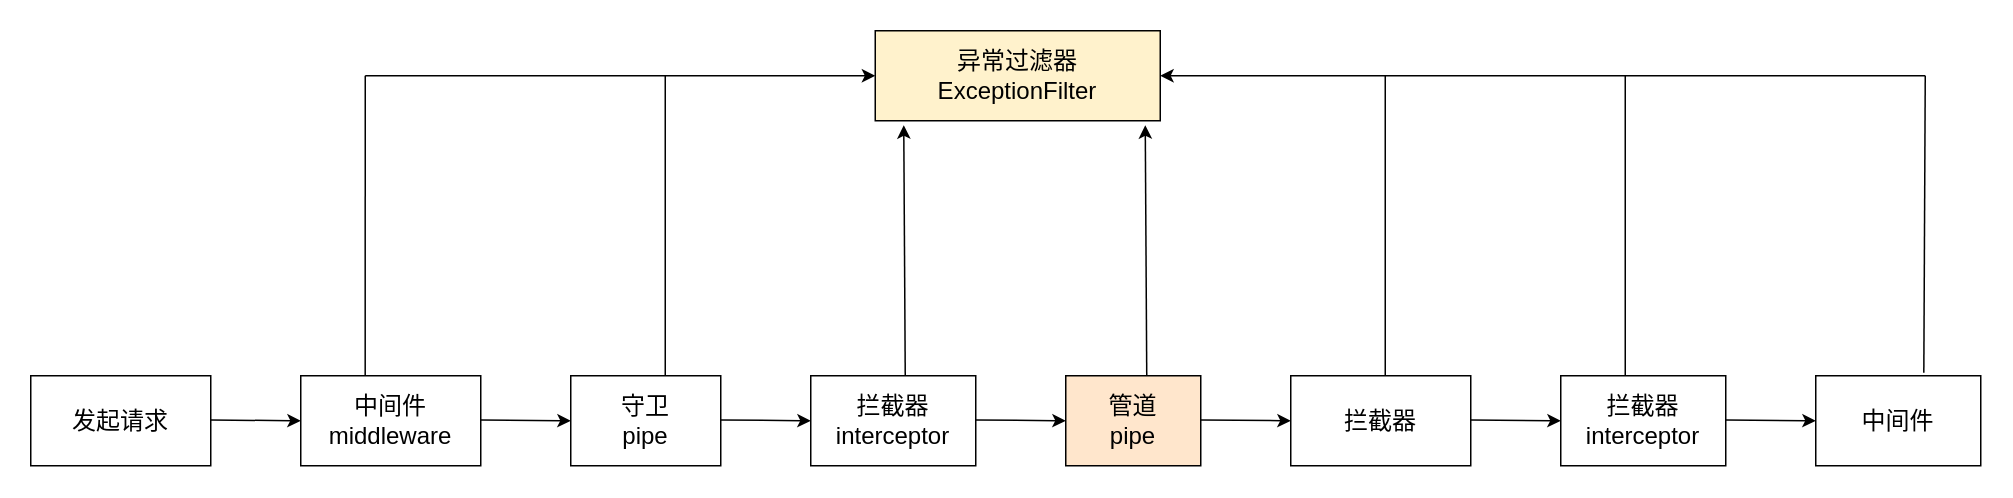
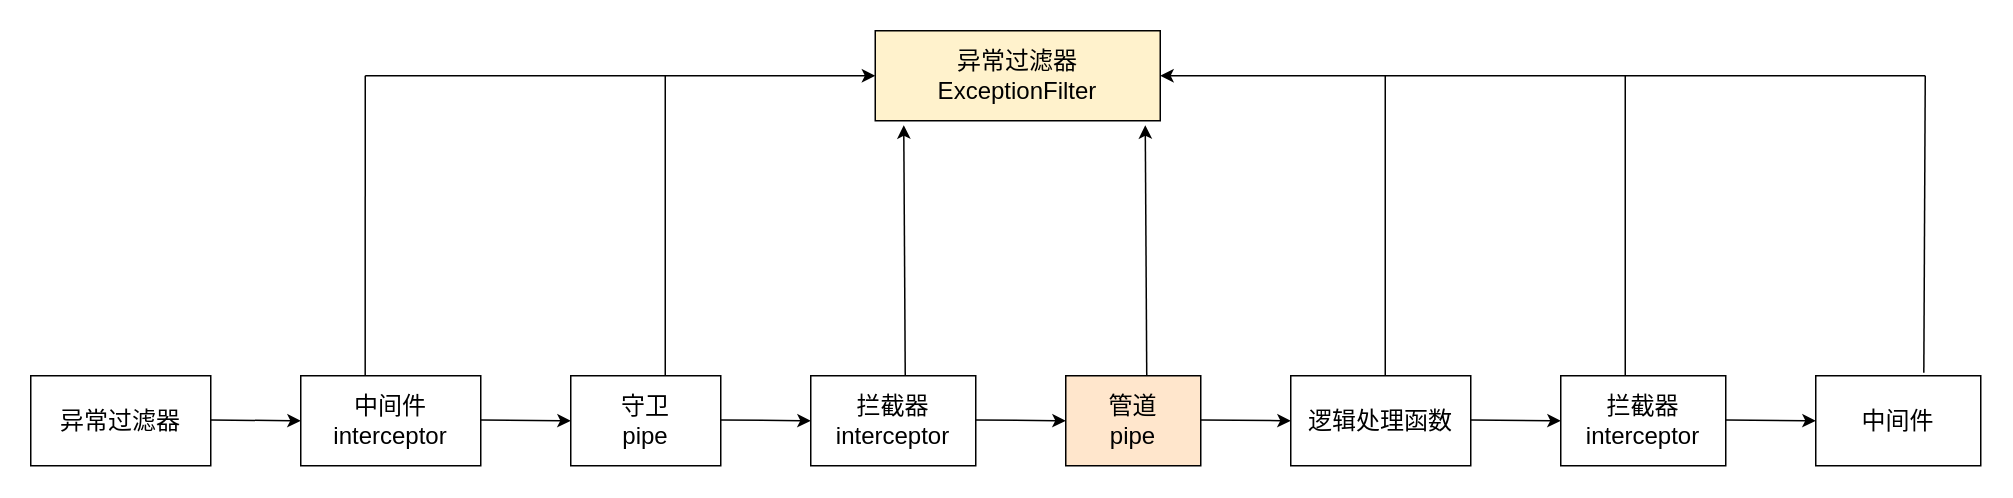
- <mxCell id="2" value="发起请求" style="rounded=0;whiteSpace=wrap;html=1;fontSize=16;" parent="1" vertex="1"><mxGeometry x="20" y="250" width="120" height="60" as="geometry" /></mxCell>
+ <mxCell id="2" value="异常过滤器" style="rounded=0;whiteSpace=wrap;html=1;fontSize=16;" parent="1" vertex="1"><mxGeometry x="20" y="250" width="120" height="60" as="geometry" /></mxCell>
- <mxCell id="3" value="中间件&lt;div&gt;middleware&lt;/div&gt;" style="rounded=0;whiteSpace=wrap;html=1;fontSize=16;" vertex="1" parent="1"><mxGeometry x="200" y="250" width="120" height="60" as="geometry" /></mxCell>
+ <mxCell id="3" value="中间件&lt;div&gt;interceptor&lt;/div&gt;" style="rounded=0;whiteSpace=wrap;html=1;fontSize=16;" vertex="1" parent="1"><mxGeometry x="200" y="250" width="120" height="60" as="geometry" /></mxCell>
- <mxCell id="6" value="拦截器" style="rounded=0;whiteSpace=wrap;html=1;fontSize=16;" vertex="1" parent="1"><mxGeometry x="860" y="250" width="120" height="60" as="geometry" /></mxCell>
+ <mxCell id="6" value="逻辑处理函数" style="rounded=0;whiteSpace=wrap;html=1;fontSize=16;" vertex="1" parent="1"><mxGeometry x="860" y="250" width="120" height="60" as="geometry" /></mxCell>
